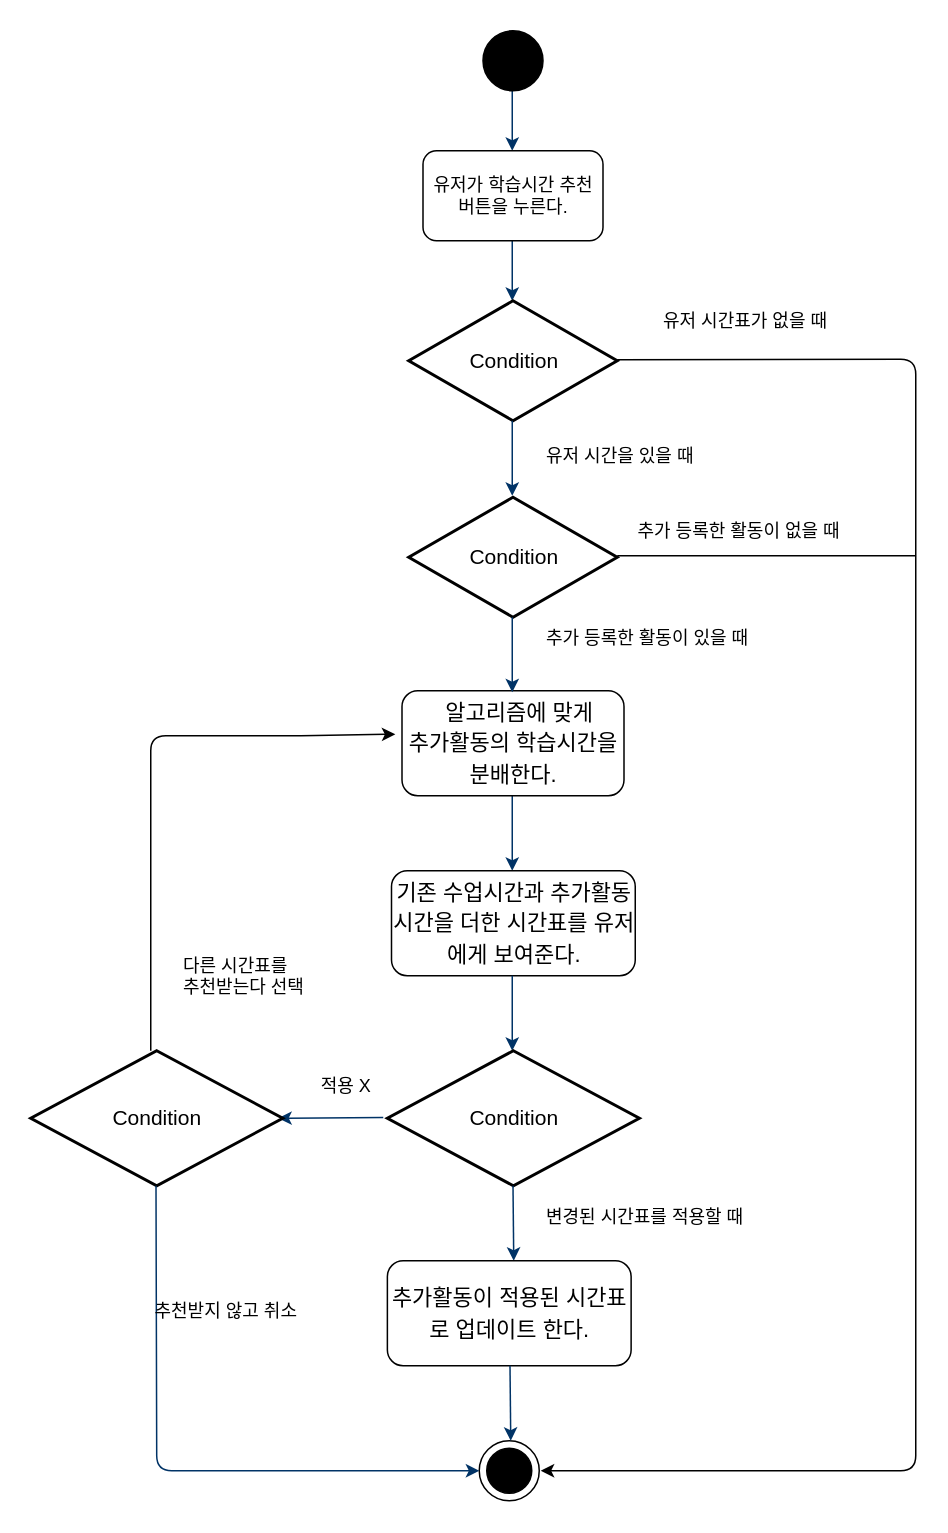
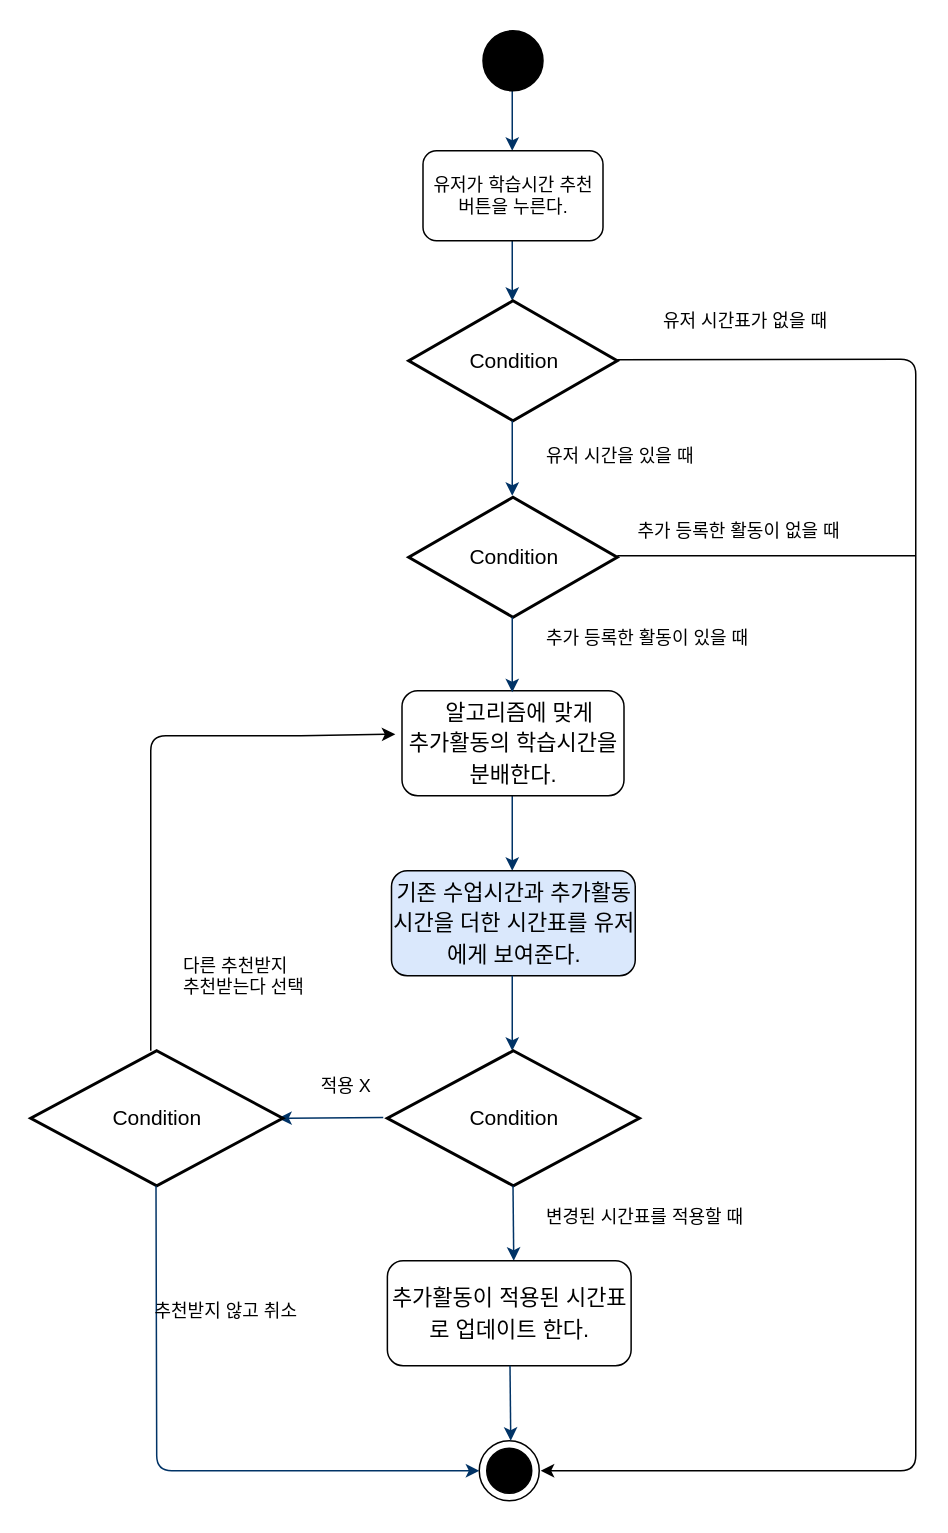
- <mxCell id="15" value="&lt;span id=&quot;docs-internal-guid-85e5c403-7fff-f6c3-a711-2d124e718500&quot; style=&quot;font-size: 14.667px&quot;&gt;&lt;p dir=&quot;ltr&quot; style=&quot;line-height: 1.38 ; margin-top: 12pt ; margin-bottom: 12pt&quot;&gt;기존 수업시간과 추가활동 시간을 더한 시간표를 유저에게 보여준다.&lt;/p&gt;&lt;/span&gt;" style="rounded=1;whiteSpace=wrap;html=1;strokeColor=#000000;fillColor=#FFFFFF;" parent="1" vertex="1"><mxGeometry x="260.5" y="580" width="162.5" height="70" as="geometry" /></mxCell>
+ <mxCell id="15" value="&lt;span id=&quot;docs-internal-guid-85e5c403-7fff-f6c3-a711-2d124e718500&quot; style=&quot;font-size: 14.667px&quot;&gt;&lt;p dir=&quot;ltr&quot; style=&quot;line-height: 1.38 ; margin-top: 12pt ; margin-bottom: 12pt&quot;&gt;기존 수업시간과 추가활동 시간을 더한 시간표를 유저에게 보여준다.&lt;/p&gt;&lt;/span&gt;" style="rounded=1;whiteSpace=wrap;html=1;strokeColor=#000000;fillColor=#dae8fc;" parent="1" vertex="1"><mxGeometry x="260.5" y="580" width="162.5" height="70" as="geometry" /></mxCell>
- <mxCell id="22" value="다른 시간표를&amp;nbsp;&lt;br&gt;추천받는다 선택" style="text;fontStyle=0;html=1;strokeColor=none;gradientColor=none;fillColor=none;strokeWidth=2;" parent="1" vertex="1"><mxGeometry x="120" y="630" width="40" height="26" as="geometry" /></mxCell>
+ <mxCell id="22" value="다른 추천받지&amp;nbsp;&lt;br&gt;추천받는다 선택" style="text;fontStyle=0;html=1;strokeColor=none;gradientColor=none;fillColor=none;strokeWidth=2;" parent="1" vertex="1"><mxGeometry x="120" y="630" width="40" height="26" as="geometry" /></mxCell>
